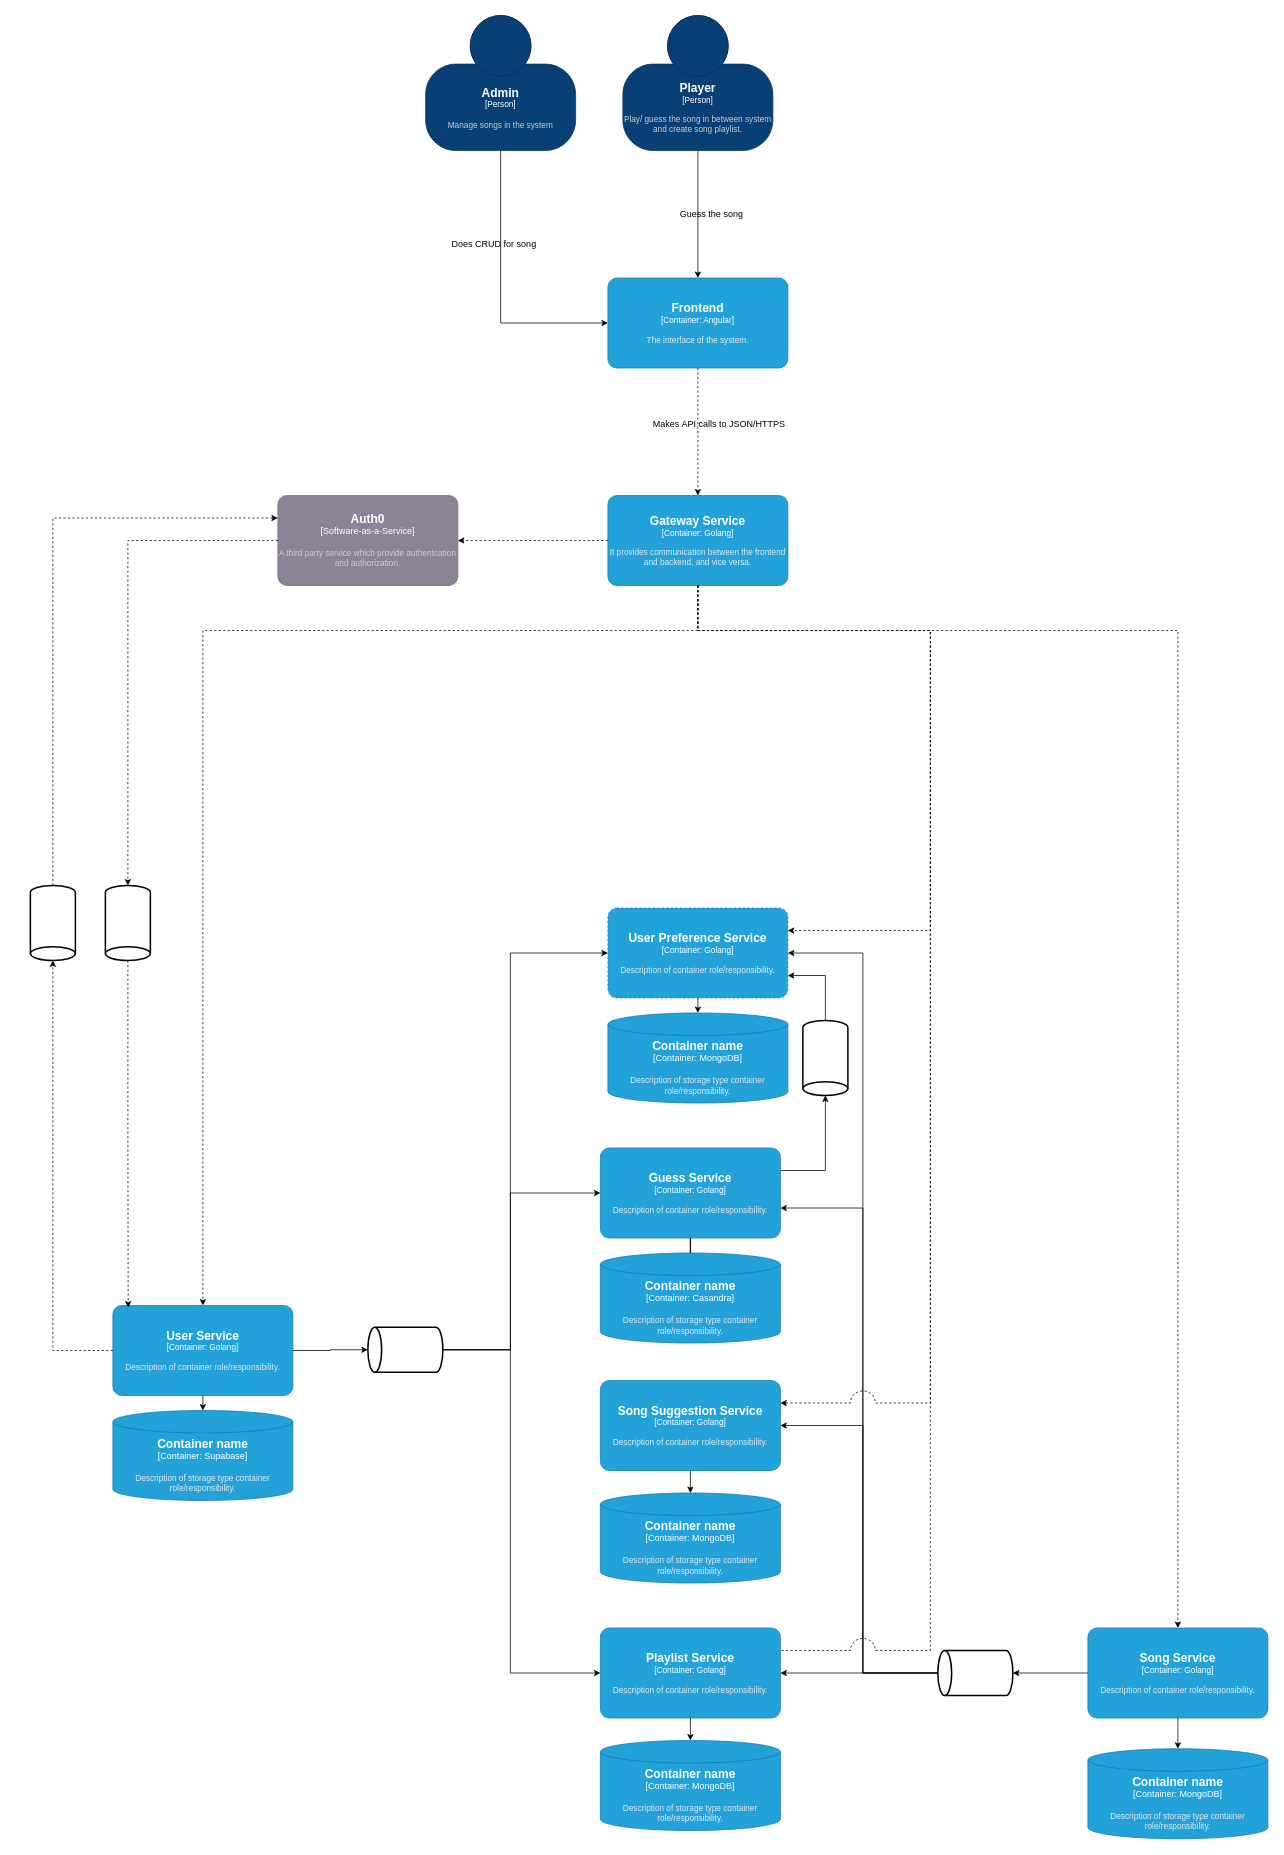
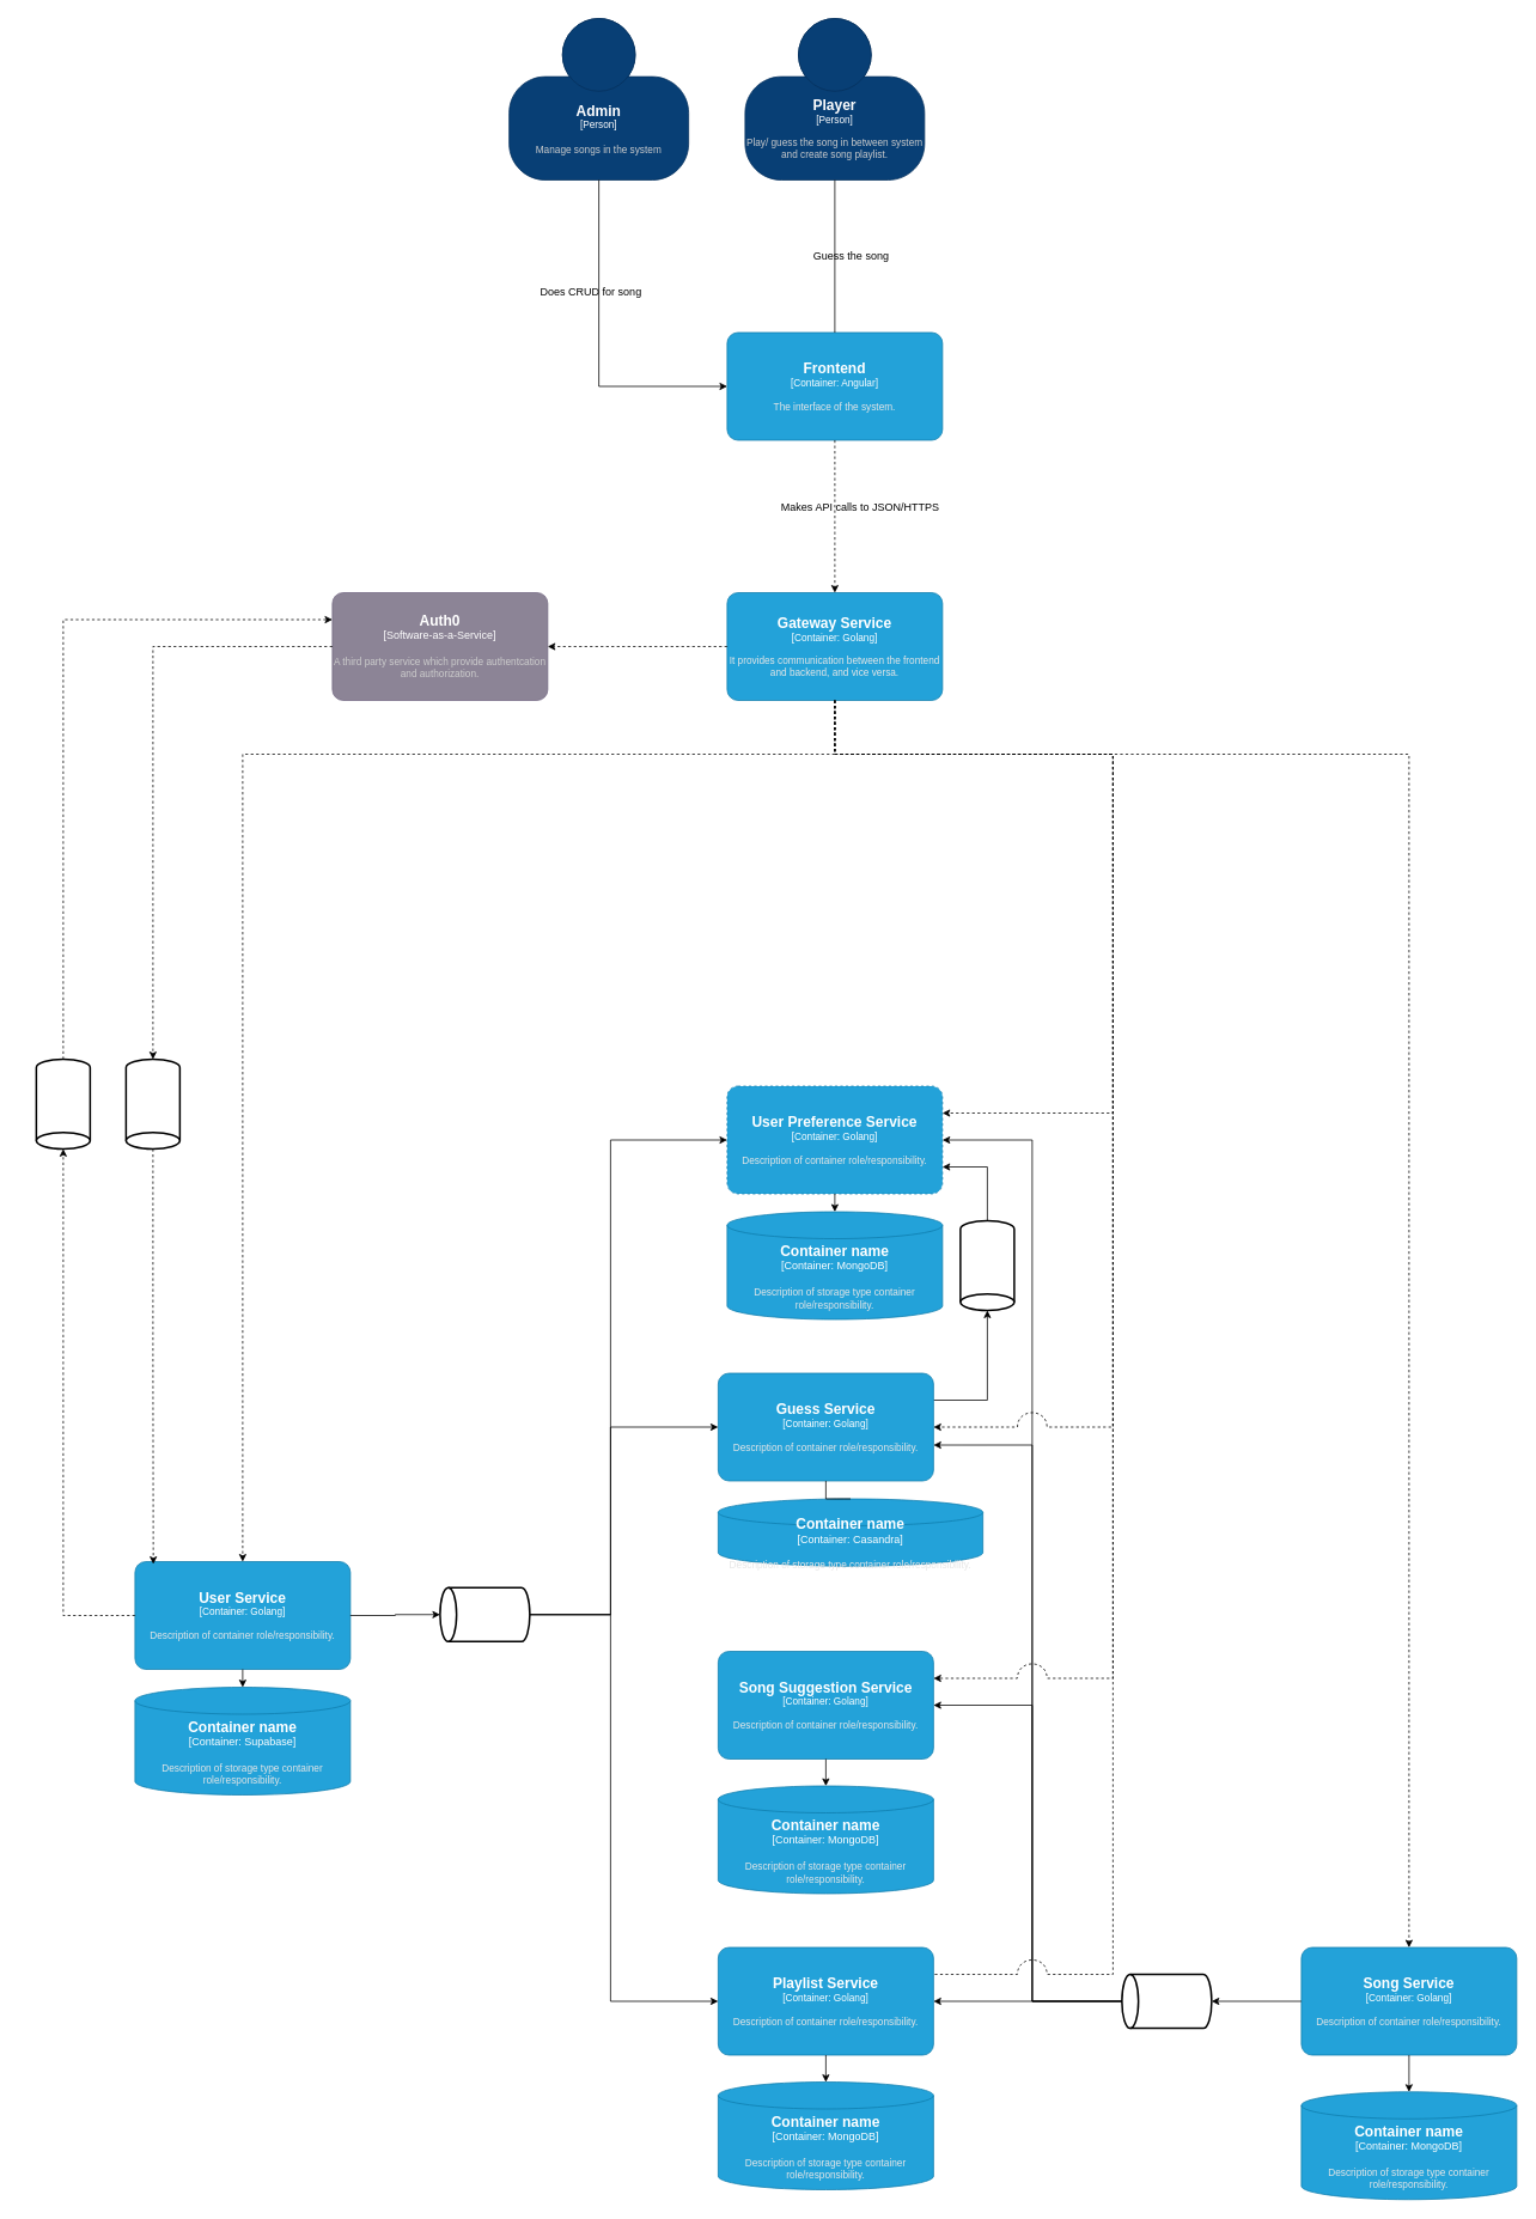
- <mxCell id="14" style="edgeStyle=orthogonalEdgeStyle;rounded=0;orthogonalLoop=1;jettySize=auto;html=1;exitX=0.5;exitY=1;exitDx=0;exitDy=0;exitPerimeter=0;entryX=0.5;entryY=0;entryDx=0;entryDy=0;entryPerimeter=0;" parent="1" source="2" target="5" edge="1"><mxGeometry relative="1" as="geometry" /></mxCell>
+ <mxCell id="14" style="edgeStyle=orthogonalEdgeStyle;rounded=0;orthogonalLoop=1;jettySize=auto;html=1;exitX=0.5;exitY=1;exitDx=0;exitDy=0;exitPerimeter=0;entryX=0.5;entryY=0;entryDx=0;entryDy=0;entryPerimeter=0;endArrow=none;" parent="1" source="2" target="5" edge="1"><mxGeometry relative="1" as="geometry" /></mxCell>
+ <mxCell id="47" style="edgeStyle=orthogonalEdgeStyle;rounded=0;orthogonalLoop=1;jettySize=auto;html=1;exitX=0.5;exitY=1;exitDx=0;exitDy=0;exitPerimeter=0;entryX=1;entryY=0.5;entryDx=0;entryDy=0;entryPerimeter=0;dashed=1;jumpStyle=arc;jumpSize=33;" parent="1" source="11" target="7" edge="1"><mxGeometry relative="1" as="geometry"><Array as="points"><mxPoint x="930" y="840" /><mxPoint x="1240" y="840" /><mxPoint x="1240" y="1590" /></Array></mxGeometry></mxCell>
- <mxCell id="19" value="&lt;font style=&quot;font-size: 16px&quot;&gt;&lt;b&gt;Container name&lt;/b&gt;&lt;/font&gt;&lt;div&gt;[Container:&amp;nbsp;Casandra]&lt;/div&gt;&lt;br&gt;&lt;div&gt;&lt;font style=&quot;font-size: 11px&quot;&gt;&lt;font color=&quot;#E6E6E6&quot;&gt;Description of storage type container role/responsibility.&lt;/font&gt;&lt;/div&gt;" style="shape=cylinder3;size=15;whiteSpace=wrap;html=1;boundedLbl=1;rounded=0;labelBackgroundColor=none;fillColor=#23A2D9;fontSize=12;fontColor=#ffffff;align=center;strokeColor=#0E7DAD;metaEdit=1;points=[[0.5,0,0],[1,0.25,0],[1,0.5,0],[1,0.75,0],[0.5,1,0],[0,0.75,0],[0,0.5,0],[0,0.25,0]];resizable=0;" parent="1" vertex="1"><mxGeometry x="800" y="1670" width="240" height="120" as="geometry" /></mxCell>
+ <mxCell id="19" value="&lt;font style=&quot;font-size: 16px&quot;&gt;&lt;b&gt;Container name&lt;/b&gt;&lt;/font&gt;&lt;div&gt;[Container:&amp;nbsp;Casandra]&lt;/div&gt;&lt;br&gt;&lt;div&gt;&lt;font style=&quot;font-size: 11px&quot;&gt;&lt;font color=&quot;#E6E6E6&quot;&gt;Description of storage type container role/responsibility.&lt;/font&gt;&lt;/div&gt;" style="shape=cylinder3;size=15;whiteSpace=wrap;html=1;boundedLbl=1;rounded=0;labelBackgroundColor=none;fillColor=#23A2D9;fontSize=12;fontColor=#ffffff;align=center;strokeColor=#0E7DAD;metaEdit=1;points=[[0.5,0,0],[1,0.25,0],[1,0.5,0],[1,0.75,0],[0.5,1,0],[0,0.75,0],[0,0.5,0],[0,0.25,0]];resizable=0;" parent="1" vertex="1"><mxGeometry x="800" y="1670" width="295" height="75" as="geometry" /></mxCell>
